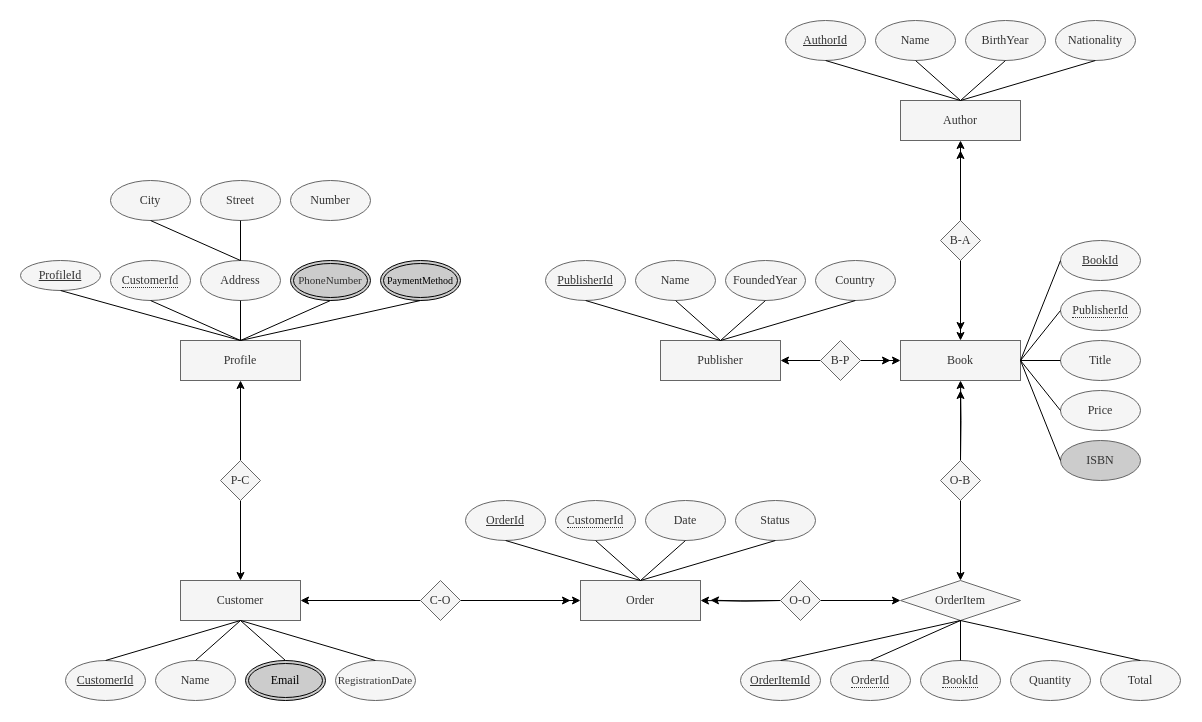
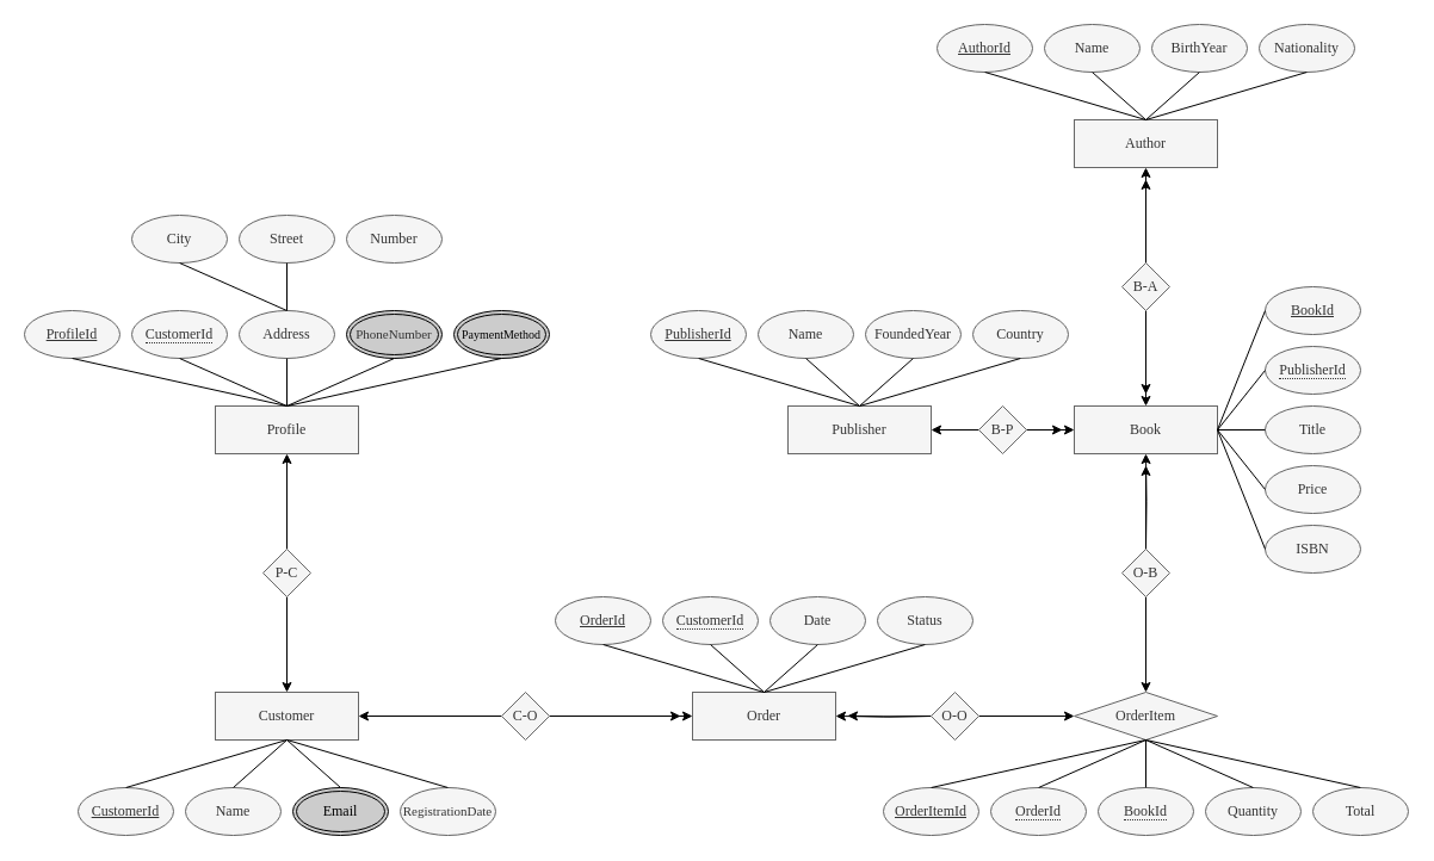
- <mxCell id="47" value="ProfileId" style="ellipse;whiteSpace=wrap;html=1;align=center;fontStyle=4;fontFamily=Times New Roman;fillColor=#f5f5f5;fontColor=#333333;strokeColor=#666666;" vertex="1" parent="1"><mxGeometry x="20" y="260" width="80" height="30" as="geometry" /></mxCell>
+ <mxCell id="47" value="ProfileId" style="ellipse;whiteSpace=wrap;html=1;align=center;fontStyle=4;fontFamily=Times New Roman;fillColor=#f5f5f5;fontColor=#333333;strokeColor=#666666;" vertex="1" parent="1"><mxGeometry y="260" width="80" height="40" as="geometry" x="20" /></mxCell>
- <mxCell id="86" value="ISBN" style="ellipse;whiteSpace=wrap;html=1;fontFamily=Times New Roman;fillColor=#cccccc;fontColor=#333333;strokeColor=#666666;" vertex="1" parent="1"><mxGeometry x="1060" y="440" width="80" height="40" as="geometry" /></mxCell>
+ <mxCell id="86" value="ISBN" style="ellipse;whiteSpace=wrap;html=1;fontFamily=Times New Roman;fillColor=#f5f5f5;fontColor=#333333;strokeColor=#666666;" vertex="1" parent="1"><mxGeometry x="1060" y="440" width="80" height="40" as="geometry" /></mxCell>
+ <mxCell id="68" value="" style="endArrow=none;html=1;rounded=0;entryX=0.5;entryY=0;entryDx=0;entryDy=0;exitX=0.5;exitY=1;exitDx=0;exitDy=0;" edge="1" parent="1" source="18" target="44"><mxGeometry width="50" height="50" relative="1" as="geometry"><mxPoint x="970" y="630" as="sourcePoint" /><mxPoint x="970" y="670" as="targetPoint" /></mxGeometry></mxCell>
